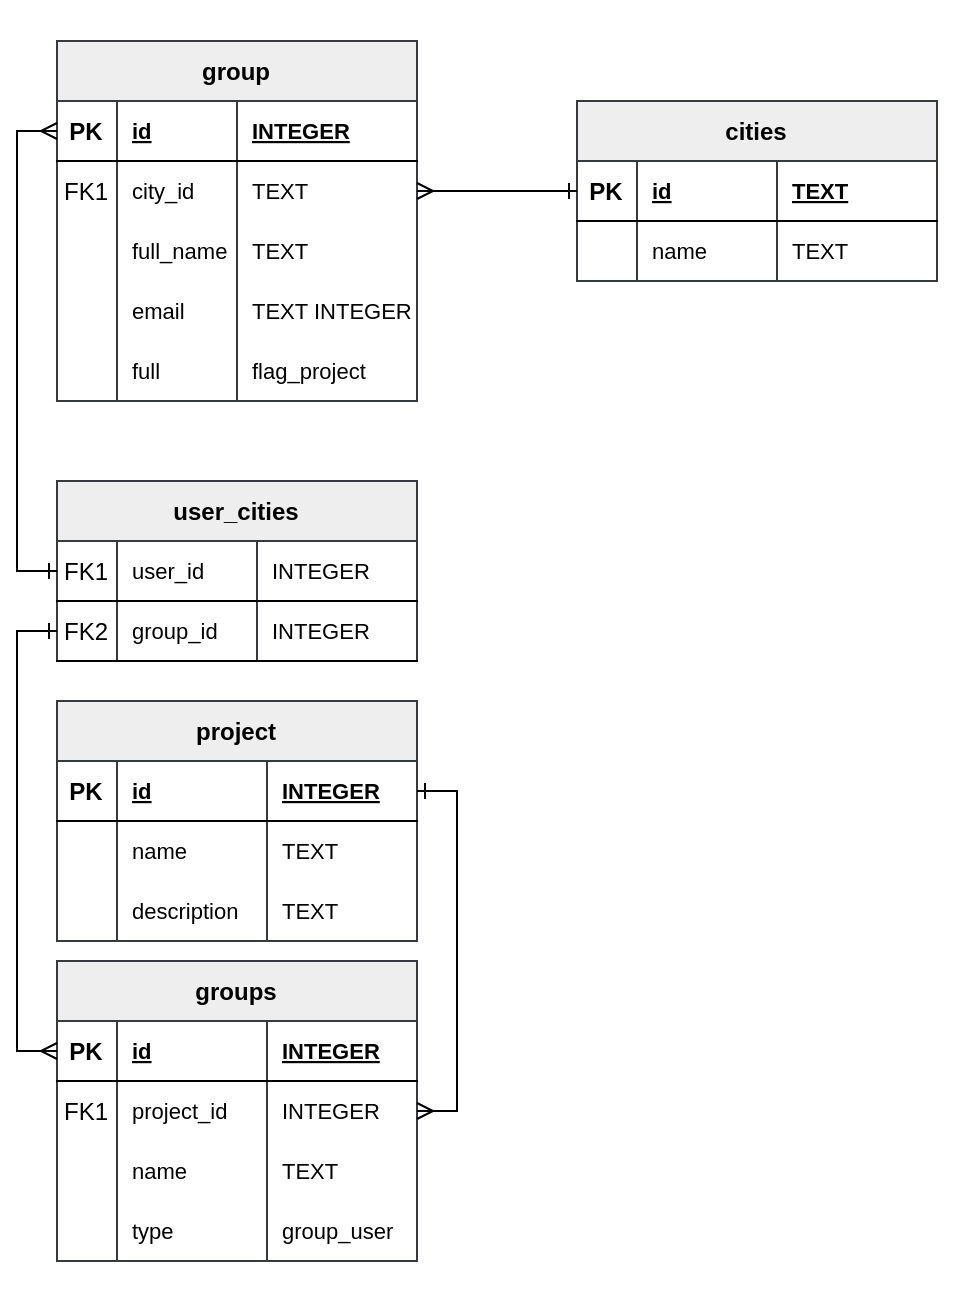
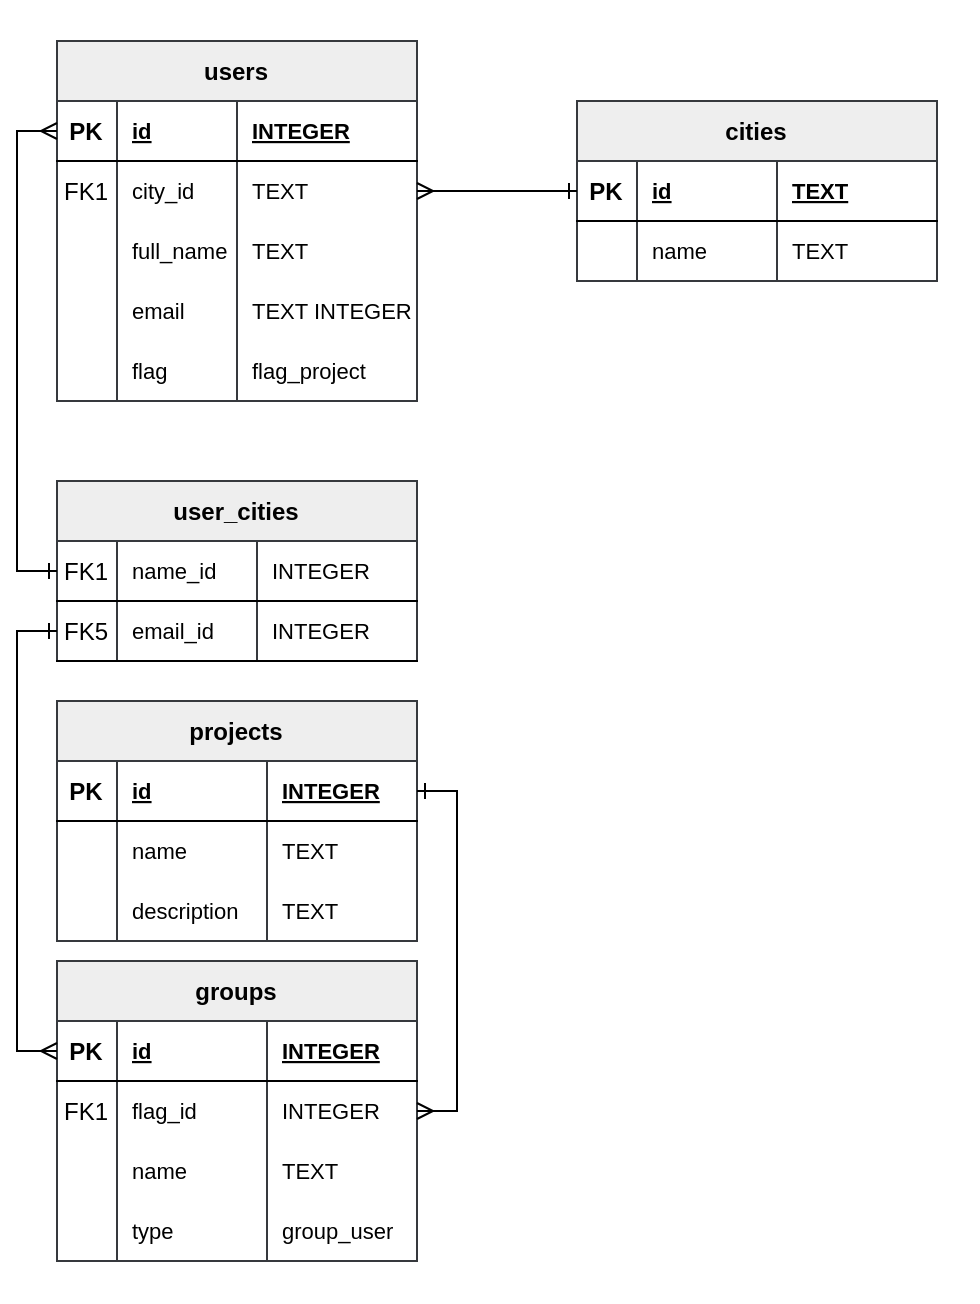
- <mxCell id="2" value="group" style="shape=table;startSize=30;container=1;collapsible=1;childLayout=tableLayout;fixedRows=1;rowLines=0;fontStyle=1;align=center;resizeLast=1;fillStyle=auto;labelBackgroundColor=none;fillColor=#eeeeee;strokeColor=#36393d;spacing=0;fontSize=12;" parent="1" vertex="1"><mxGeometry x="20" y="20" width="180" height="180" as="geometry" /></mxCell>
+ <mxCell id="2" value="users" style="shape=table;startSize=30;container=1;collapsible=1;childLayout=tableLayout;fixedRows=1;rowLines=0;fontStyle=1;align=center;resizeLast=1;fillStyle=auto;labelBackgroundColor=none;fillColor=#eeeeee;strokeColor=#36393d;spacing=0;fontSize=12;" parent="1" vertex="1"><mxGeometry x="20" y="20" width="180" height="180" as="geometry" /></mxCell>
- <mxCell id="21" value="full" style="shape=partialRectangle;connectable=0;fillColor=none;top=0;left=0;bottom=0;right=0;align=left;spacingLeft=6;overflow=hidden;fillStyle=auto;fontSize=11;" parent="19" vertex="1"><mxGeometry x="30" width="60" height="30" as="geometry"><mxRectangle width="60" height="30" as="alternateBounds" /></mxGeometry></mxCell>
+ <mxCell id="21" value="flag" style="shape=partialRectangle;connectable=0;fillColor=none;top=0;left=0;bottom=0;right=0;align=left;spacingLeft=6;overflow=hidden;fillStyle=auto;fontSize=11;" parent="19" vertex="1"><mxGeometry x="30" width="60" height="30" as="geometry"><mxRectangle width="60" height="30" as="alternateBounds" /></mxGeometry></mxCell>
- <mxCell id="36" value="user_id" style="shape=partialRectangle;connectable=0;fillColor=none;top=0;left=0;bottom=0;right=0;align=left;spacingLeft=6;fontStyle=0;overflow=hidden;fontSize=11;" parent="34" vertex="1"><mxGeometry x="30" width="70" height="30" as="geometry"><mxRectangle width="70" height="30" as="alternateBounds" /></mxGeometry></mxCell>
+ <mxCell id="36" value="name_id" style="shape=partialRectangle;connectable=0;fillColor=none;top=0;left=0;bottom=0;right=0;align=left;spacingLeft=6;fontStyle=0;overflow=hidden;fontSize=11;" parent="34" vertex="1"><mxGeometry x="30" width="70" height="30" as="geometry"><mxRectangle width="70" height="30" as="alternateBounds" /></mxGeometry></mxCell>
- <mxCell id="39" value="FK2" style="shape=partialRectangle;connectable=0;fillColor=none;top=0;left=0;bottom=0;right=0;fontStyle=0;overflow=hidden;" parent="38" vertex="1"><mxGeometry width="30" height="30" as="geometry"><mxRectangle width="30" height="30" as="alternateBounds" /></mxGeometry></mxCell>
+ <mxCell id="39" value="FK5" style="shape=partialRectangle;connectable=0;fillColor=none;top=0;left=0;bottom=0;right=0;fontStyle=0;overflow=hidden;" parent="38" vertex="1"><mxGeometry width="30" height="30" as="geometry"><mxRectangle width="30" height="30" as="alternateBounds" /></mxGeometry></mxCell>
- <mxCell id="40" value="group_id" style="shape=partialRectangle;connectable=0;fillColor=none;top=0;left=0;bottom=0;right=0;align=left;spacingLeft=6;fontStyle=0;overflow=hidden;fontSize=11;" parent="38" vertex="1"><mxGeometry x="30" width="70" height="30" as="geometry"><mxRectangle width="70" height="30" as="alternateBounds" /></mxGeometry></mxCell>
+ <mxCell id="40" value="email_id" style="shape=partialRectangle;connectable=0;fillColor=none;top=0;left=0;bottom=0;right=0;align=left;spacingLeft=6;fontStyle=0;overflow=hidden;fontSize=11;" parent="38" vertex="1"><mxGeometry x="30" width="70" height="30" as="geometry"><mxRectangle width="70" height="30" as="alternateBounds" /></mxGeometry></mxCell>
- <mxCell id="60" value="project" style="shape=table;startSize=30;container=1;collapsible=1;childLayout=tableLayout;fixedRows=1;rowLines=0;fontStyle=1;align=center;resizeLast=1;fillStyle=auto;labelBackgroundColor=none;fillColor=#eeeeee;strokeColor=#36393d;" parent="1" vertex="1"><mxGeometry x="20" y="350" width="180" height="120" as="geometry" /></mxCell>
+ <mxCell id="60" value="projects" style="shape=table;startSize=30;container=1;collapsible=1;childLayout=tableLayout;fixedRows=1;rowLines=0;fontStyle=1;align=center;resizeLast=1;fillStyle=auto;labelBackgroundColor=none;fillColor=#eeeeee;strokeColor=#36393d;" parent="1" vertex="1"><mxGeometry x="20" y="350" width="180" height="120" as="geometry" /></mxCell>
- <mxCell id="50" value="project_id" style="shape=partialRectangle;connectable=0;fillColor=none;top=0;left=0;bottom=0;right=0;align=left;spacingLeft=6;overflow=hidden;fillStyle=auto;fontSize=11;" parent="48" vertex="1"><mxGeometry x="30" width="75" height="30" as="geometry"><mxRectangle width="75" height="30" as="alternateBounds" /></mxGeometry></mxCell>
+ <mxCell id="50" value="flag_id" style="shape=partialRectangle;connectable=0;fillColor=none;top=0;left=0;bottom=0;right=0;align=left;spacingLeft=6;overflow=hidden;fillStyle=auto;fontSize=11;" parent="48" vertex="1"><mxGeometry x="30" width="75" height="30" as="geometry"><mxRectangle width="75" height="30" as="alternateBounds" /></mxGeometry></mxCell>
